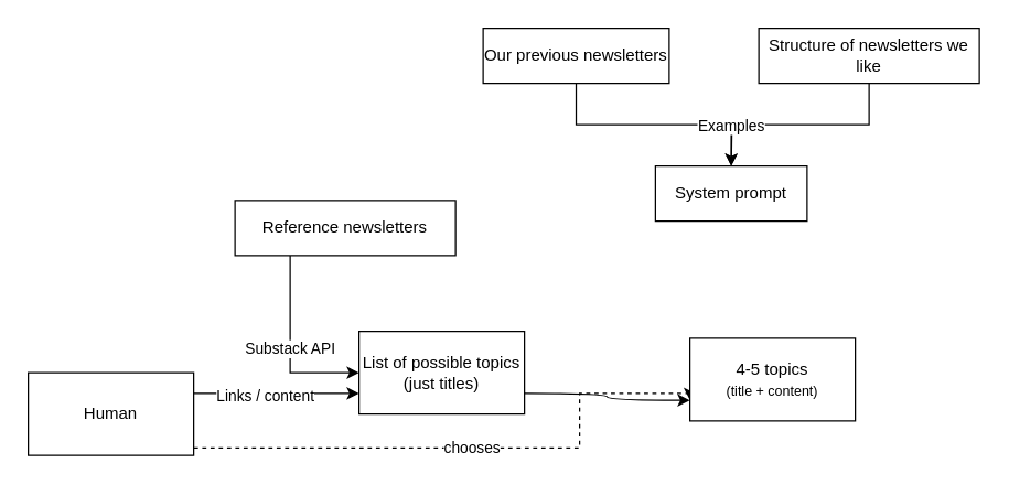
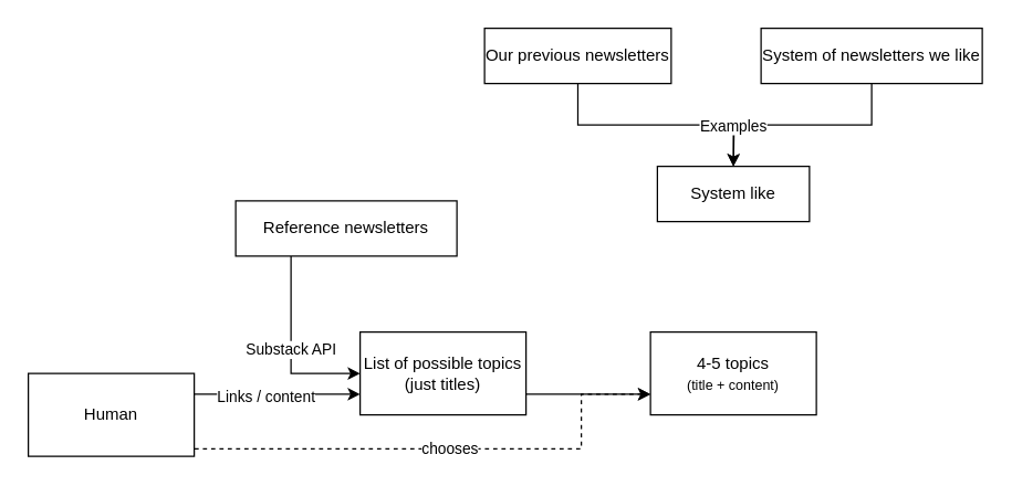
- <mxCell id="15" value="Structure of newsletters we like" style="rounded=0;whiteSpace=wrap;html=1;" vertex="1" parent="1"><mxGeometry x="550" y="20" width="160" height="40" as="geometry" /></mxCell>
+ <mxCell id="15" value="System of newsletters we like" style="rounded=0;whiteSpace=wrap;html=1;" vertex="1" parent="1"><mxGeometry x="550" y="20" width="160" height="40" as="geometry" /></mxCell>
- <mxCell id="16" value="System prompt" style="rounded=0;whiteSpace=wrap;html=1;" vertex="1" parent="1"><mxGeometry x="475" y="120" width="110" height="40" as="geometry" /></mxCell>
+ <mxCell id="16" value="System like" style="rounded=0;whiteSpace=wrap;html=1;" vertex="1" parent="1"><mxGeometry x="475" y="120" width="110" height="40" as="geometry" /></mxCell>
- <mxCell id="12" value="4-5 topics&lt;br&gt;&lt;font style=&quot;font-size: 10px;&quot;&gt;(title + content)&lt;/font&gt;" style="rounded=0;whiteSpace=wrap;html=1;" vertex="1" parent="1"><mxGeometry x="500" y="245" width="120" height="60" as="geometry" /></mxCell>
+ <mxCell id="12" value="4-5 topics&lt;br&gt;&lt;font style=&quot;font-size: 10px;&quot;&gt;(title + content)&lt;/font&gt;" style="rounded=0;whiteSpace=wrap;html=1;" vertex="1" parent="1"><mxGeometry x="470" y="240" width="120" height="60" as="geometry" /></mxCell>
